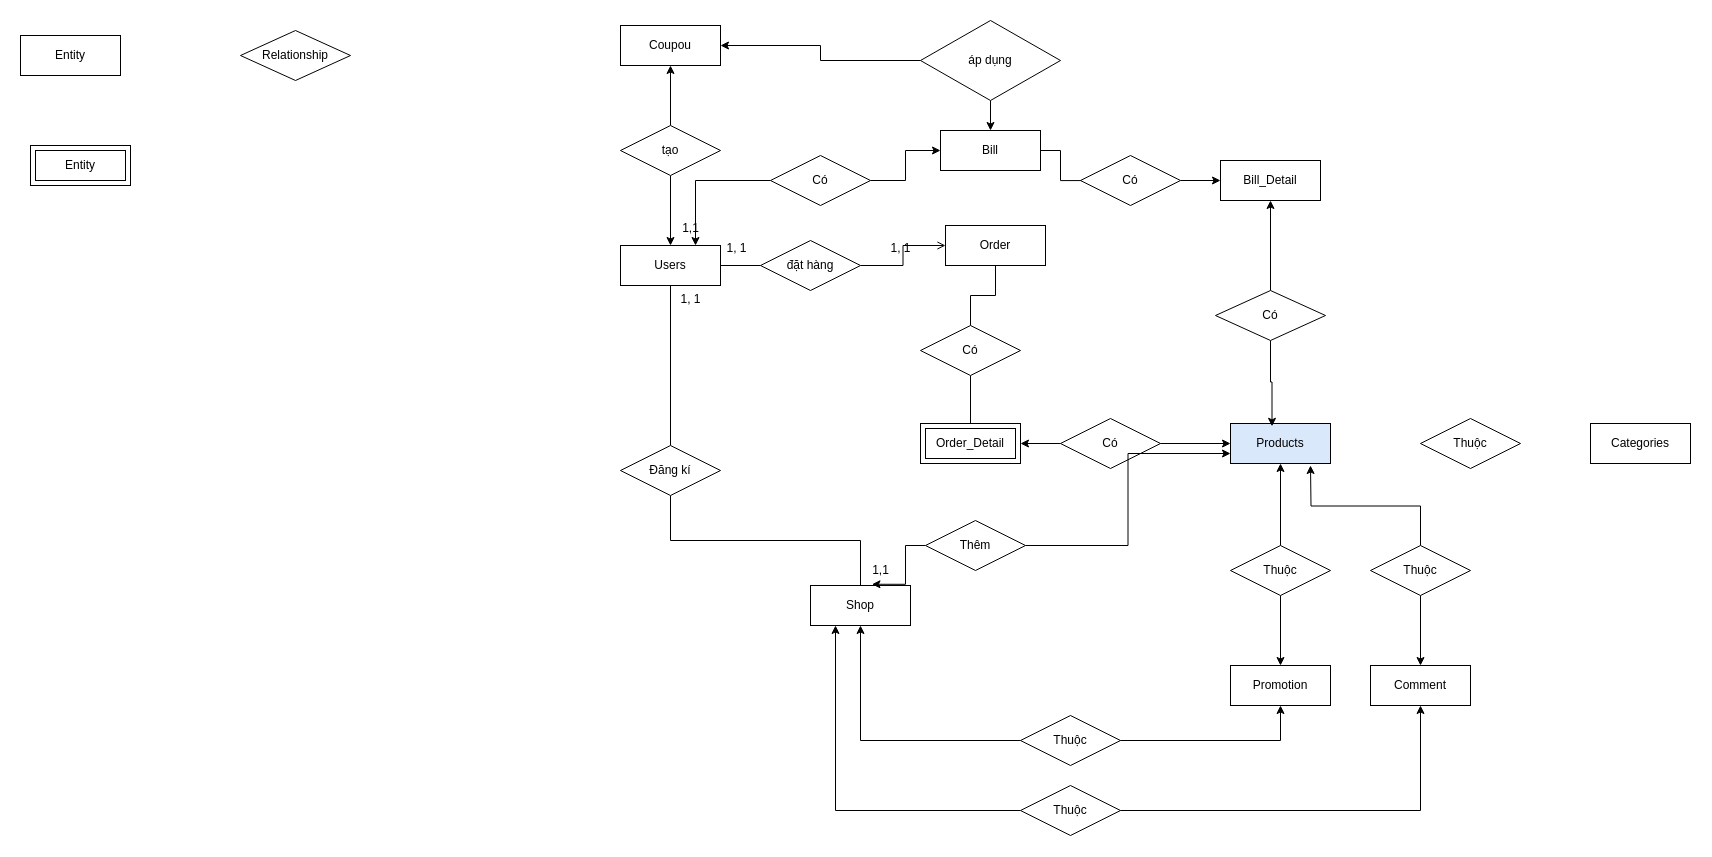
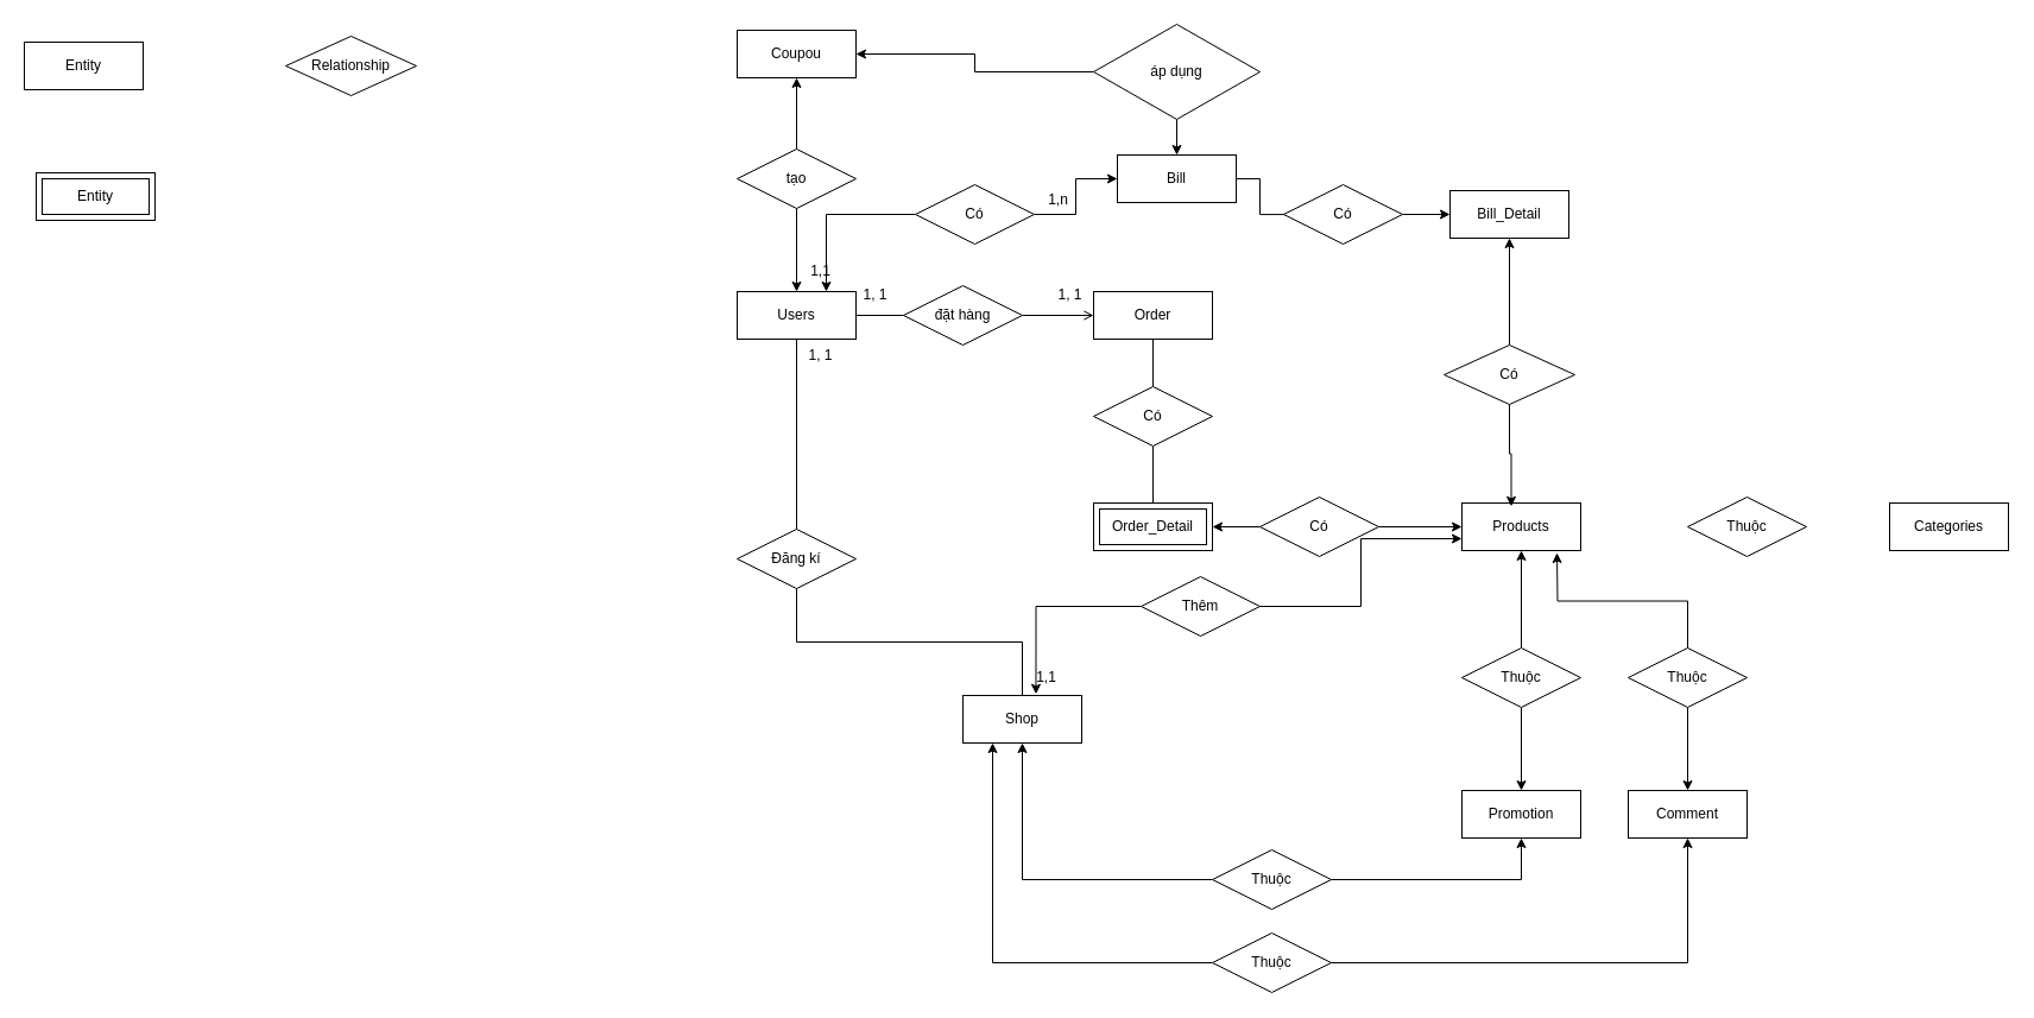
+ <mxCell id="38" value="1,n" style="text;html=1;align=center;verticalAlign=middle;resizable=0;points=[];autosize=1;strokeColor=none;fillColor=none;" vertex="1" parent="1"><mxGeometry x="870" y="153" width="40" height="30" as="geometry" /></mxCell>
- <mxCell id="6" value="Order" style="whiteSpace=wrap;html=1;align=center;" vertex="1" parent="1"><mxGeometry x="945" y="225" width="100" height="40" as="geometry" /></mxCell>
+ <mxCell id="6" value="Order" style="whiteSpace=wrap;html=1;align=center;" vertex="1" parent="1"><mxGeometry x="920" y="245" width="100" height="40" as="geometry" /></mxCell>
- <mxCell id="17" value="Products" style="whiteSpace=wrap;html=1;align=center;fillColor=#dae8fc;" vertex="1" parent="1"><mxGeometry x="1230" y="423" width="100" height="40" as="geometry" /></mxCell>
+ <mxCell id="17" value="Products" style="whiteSpace=wrap;html=1;align=center;" vertex="1" parent="1"><mxGeometry x="1230" y="423" width="100" height="40" as="geometry" /></mxCell>
- <mxCell id="44" value="Thêm" style="shape=rhombus;perimeter=rhombusPerimeter;whiteSpace=wrap;html=1;align=center;allowArrows=0;" vertex="1" parent="1"><mxGeometry x="925" y="520" width="100" height="50" as="geometry" /></mxCell>
+ <mxCell id="44" value="Thêm" style="shape=rhombus;perimeter=rhombusPerimeter;whiteSpace=wrap;html=1;align=center;allowArrows=0;" vertex="1" parent="1"><mxGeometry x="960" y="485" width="100" height="50" as="geometry" /></mxCell>
